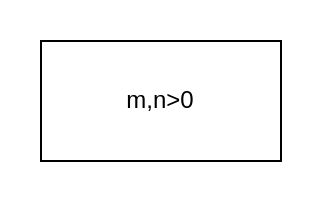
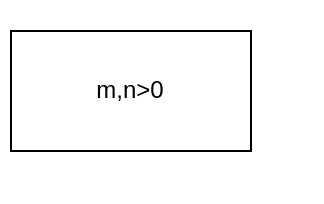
- <mxCell id="2" value="m,n&amp;gt;0&lt;br&gt;" style="rounded=0;whiteSpace=wrap;html=1;" vertex="1" parent="1"><mxGeometry x="20" y="20" width="120" height="60" as="geometry" /></mxCell>
+ <mxCell id="2" value="m,n&amp;gt;0&lt;br&gt;" style="rounded=0;whiteSpace=wrap;html=1;" vertex="1" parent="1"><mxGeometry x="5" y="15" width="120" height="60" as="geometry" /></mxCell>
